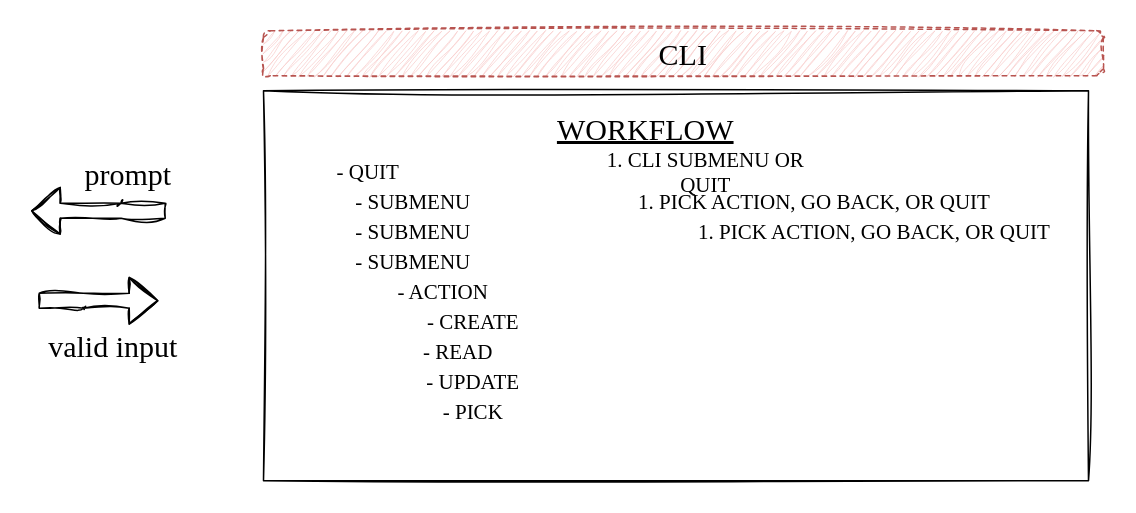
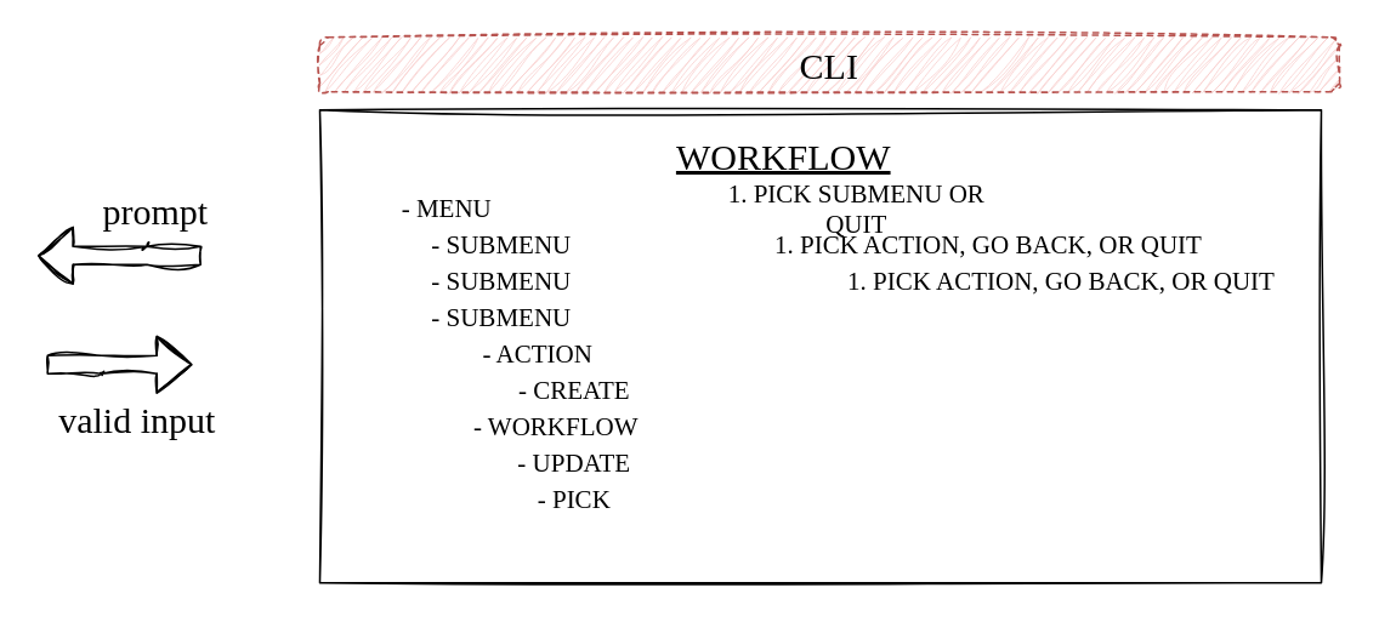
- <mxCell id="8" value="- QUIT" style="text;html=1;strokeColor=none;fillColor=none;align=center;verticalAlign=middle;whiteSpace=wrap;rounded=0;sketch=1;hachureGap=4;jiggle=2;curveFitting=1;fontFamily=Architects Daughter;fontSource=https%3A%2F%2Ffonts.googleapis.com%2Fcss%3Ffamily%3DArchitects%2BDaughter;fontSize=14;" parent="1" vertex="1"><mxGeometry x="195" y="100" width="100" height="30" as="geometry" /></mxCell>
+ <mxCell id="8" value="- MENU" style="text;html=1;strokeColor=none;fillColor=none;align=center;verticalAlign=middle;whiteSpace=wrap;rounded=0;sketch=1;hachureGap=4;jiggle=2;curveFitting=1;fontFamily=Architects Daughter;fontSource=https%3A%2F%2Ffonts.googleapis.com%2Fcss%3Ffamily%3DArchitects%2BDaughter;fontSize=14;" parent="1" vertex="1"><mxGeometry x="195" y="100" width="100" height="30" as="geometry" /></mxCell>
- <mxCell id="16" value="1. CLI SUBMENU OR QUIT" style="text;html=1;strokeColor=none;fillColor=none;align=center;verticalAlign=middle;whiteSpace=wrap;rounded=0;sketch=1;hachureGap=4;jiggle=2;curveFitting=1;fontFamily=Architects Daughter;fontSource=https%3A%2F%2Ffonts.googleapis.com%2Fcss%3Ffamily%3DArchitects%2BDaughter;fontSize=14;" parent="1" vertex="1"><mxGeometry x="385" y="100" width="170" height="30" as="geometry" /></mxCell>
+ <mxCell id="16" value="1. PICK SUBMENU OR QUIT" style="text;html=1;strokeColor=none;fillColor=none;align=center;verticalAlign=middle;whiteSpace=wrap;rounded=0;sketch=1;hachureGap=4;jiggle=2;curveFitting=1;fontFamily=Architects Daughter;fontSource=https%3A%2F%2Ffonts.googleapis.com%2Fcss%3Ffamily%3DArchitects%2BDaughter;fontSize=14;" parent="1" vertex="1"><mxGeometry x="385" y="100" width="170" height="30" as="geometry" /></mxCell>
- <mxCell id="20" value="- READ" style="text;html=1;strokeColor=none;fillColor=none;align=center;verticalAlign=middle;whiteSpace=wrap;rounded=0;sketch=1;hachureGap=4;jiggle=2;curveFitting=1;fontFamily=Architects Daughter;fontSource=https%3A%2F%2Ffonts.googleapis.com%2Fcss%3Ffamily%3DArchitects%2BDaughter;fontSize=14;" parent="1" vertex="1"><mxGeometry x="255" y="220" width="100" height="30" as="geometry" /></mxCell>
+ <mxCell id="20" value="- WORKFLOW" style="text;html=1;strokeColor=none;fillColor=none;align=center;verticalAlign=middle;whiteSpace=wrap;rounded=0;sketch=1;hachureGap=4;jiggle=2;curveFitting=1;fontFamily=Architects Daughter;fontSource=https%3A%2F%2Ffonts.googleapis.com%2Fcss%3Ffamily%3DArchitects%2BDaughter;fontSize=14;" parent="1" vertex="1"><mxGeometry x="255" y="220" width="100" height="30" as="geometry" /></mxCell>
